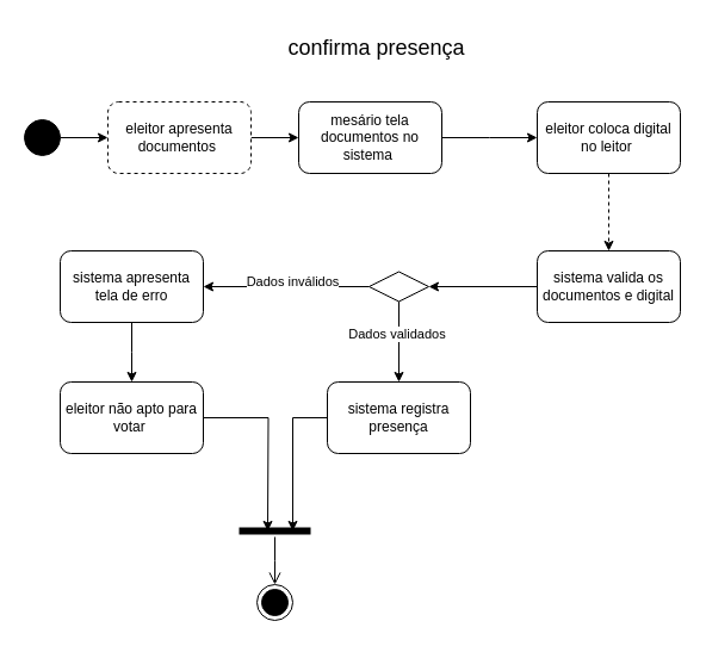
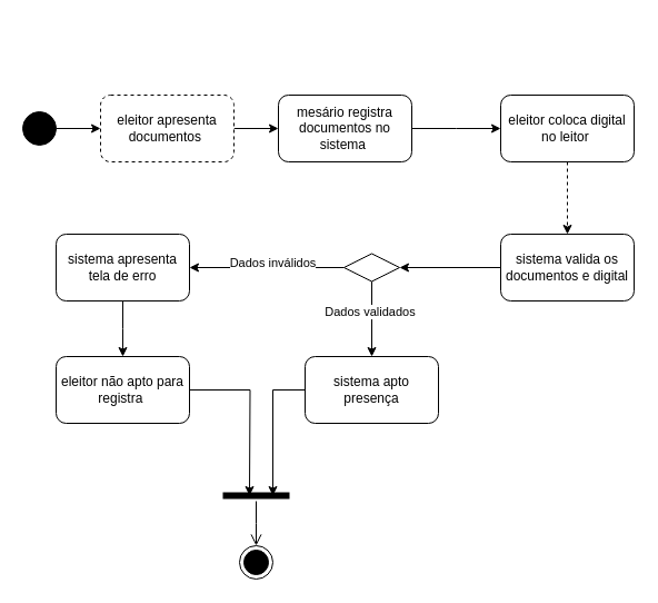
- <mxCell id="2" value="confirma presença" style="text;html=1;align=center;verticalAlign=middle;resizable=0;points=[];autosize=1;strokeColor=none;fillColor=none;fontSize=18;" vertex="1" parent="1"><mxGeometry x="230" y="20" width="170" height="40" as="geometry" /></mxCell>
- <mxCell id="8" value="mesário tela documentos no sistema&amp;nbsp;" style="rounded=1;whiteSpace=wrap;html=1;" vertex="1" parent="1"><mxGeometry x="250" y="85" width="120" height="60" as="geometry" /></mxCell>
+ <mxCell id="8" value="mesário registra documentos no sistema&amp;nbsp;" style="rounded=1;whiteSpace=wrap;html=1;" vertex="1" parent="1"><mxGeometry x="250" y="85" width="120" height="60" as="geometry" /></mxCell>
- <mxCell id="20" value="eleitor não apto para votar&amp;nbsp;" style="rounded=1;whiteSpace=wrap;html=1;" vertex="1" parent="1"><mxGeometry x="50" y="320" width="120" height="60" as="geometry" /></mxCell>
+ <mxCell id="20" value="eleitor não apto para registra&amp;nbsp;" style="rounded=1;whiteSpace=wrap;html=1;" vertex="1" parent="1"><mxGeometry x="50" y="320" width="120" height="60" as="geometry" /></mxCell>
- <mxCell id="21" value="sistema registra presença" style="rounded=1;whiteSpace=wrap;html=1;" vertex="1" parent="1"><mxGeometry x="274" y="320" width="120" height="60" as="geometry" /></mxCell>
+ <mxCell id="21" value="sistema apto presença" style="rounded=1;whiteSpace=wrap;html=1;" vertex="1" parent="1"><mxGeometry x="274" y="320" width="120" height="60" as="geometry" /></mxCell>
